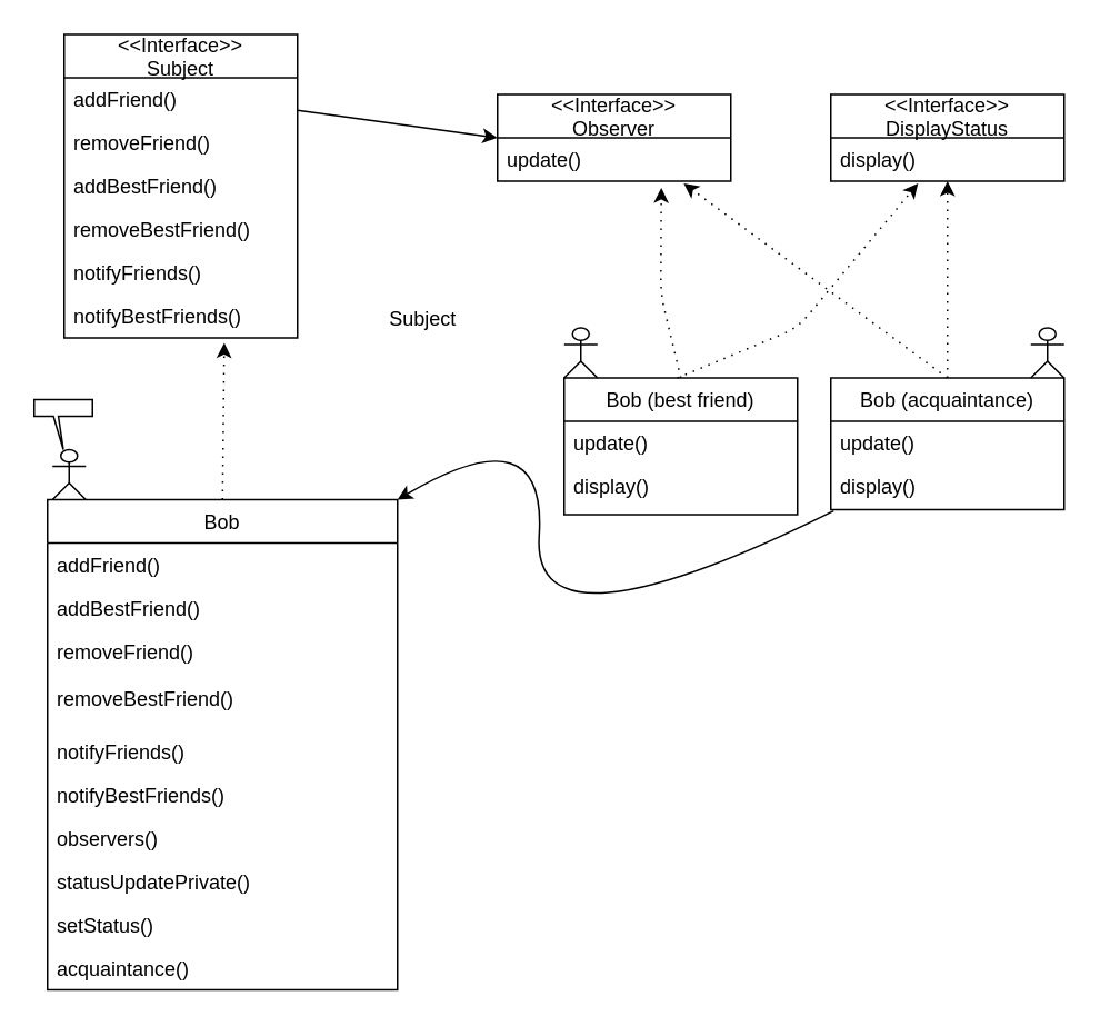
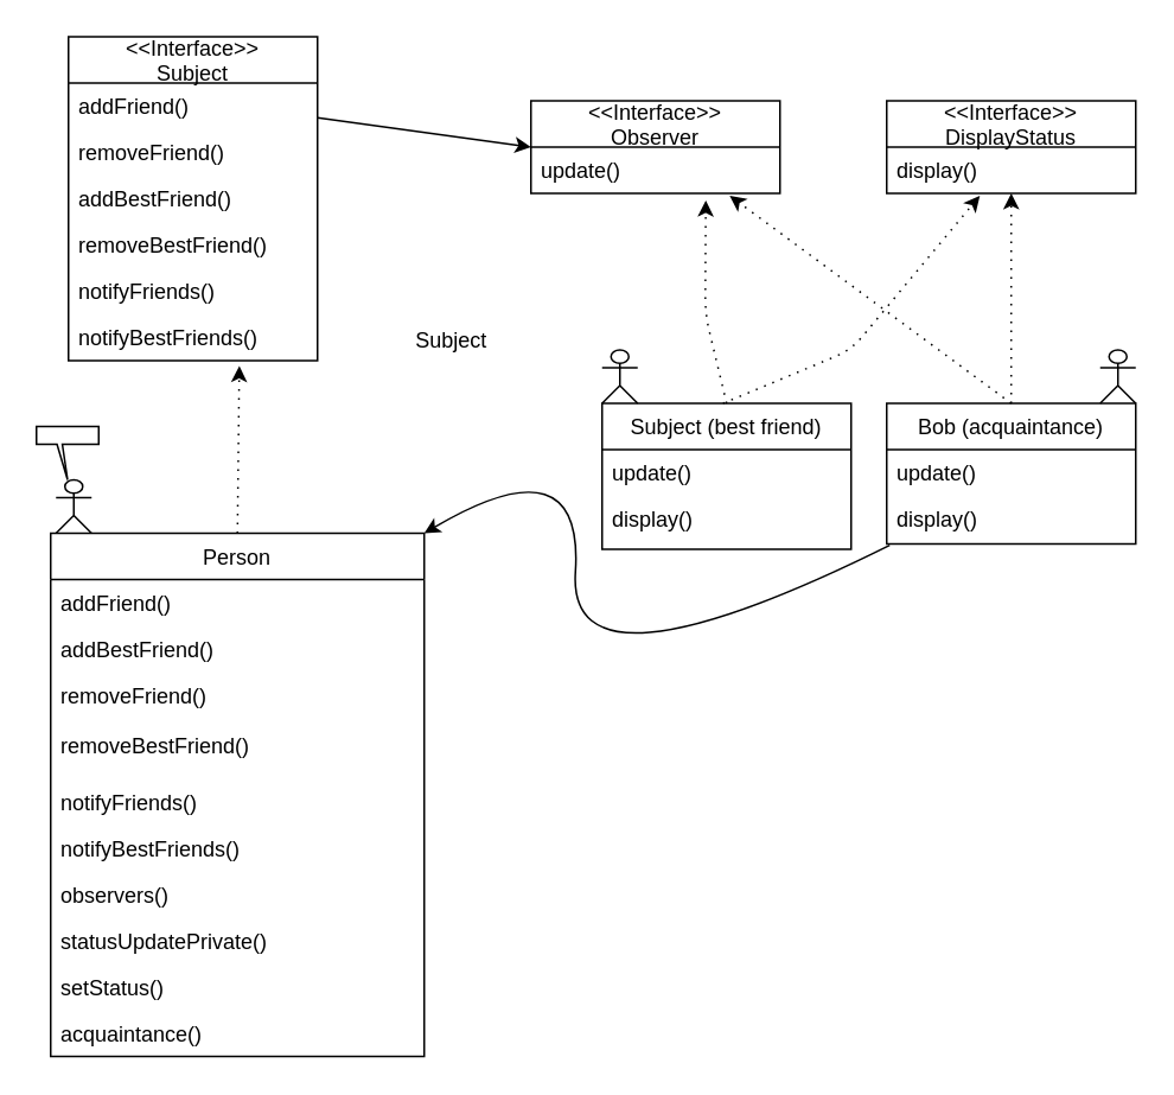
- <mxCell id="13" value="Bob (best friend)" style="swimlane;fontStyle=0;childLayout=stackLayout;horizontal=1;startSize=26;fillColor=none;horizontalStack=0;resizeParent=1;resizeParentMax=0;resizeLast=0;collapsible=1;marginBottom=0;" parent="1" vertex="1"><mxGeometry x="338" y="226" width="140" height="82" as="geometry" /></mxCell>
+ <mxCell id="13" value="Subject (best friend)" style="swimlane;fontStyle=0;childLayout=stackLayout;horizontal=1;startSize=26;fillColor=none;horizontalStack=0;resizeParent=1;resizeParentMax=0;resizeLast=0;collapsible=1;marginBottom=0;" parent="1" vertex="1"><mxGeometry x="338" y="226" width="140" height="82" as="geometry" /></mxCell>
- <mxCell id="16" value="Bob" style="swimlane;fontStyle=0;childLayout=stackLayout;horizontal=1;startSize=26;fillColor=none;horizontalStack=0;resizeParent=1;resizeParentMax=0;resizeLast=0;collapsible=1;marginBottom=0;" parent="1" vertex="1"><mxGeometry x="28" y="299" width="210" height="294" as="geometry" /></mxCell>
+ <mxCell id="16" value="Person" style="swimlane;fontStyle=0;childLayout=stackLayout;horizontal=1;startSize=26;fillColor=none;horizontalStack=0;resizeParent=1;resizeParentMax=0;resizeLast=0;collapsible=1;marginBottom=0;" parent="1" vertex="1"><mxGeometry x="28" y="299" width="210" height="294" as="geometry" /></mxCell>
